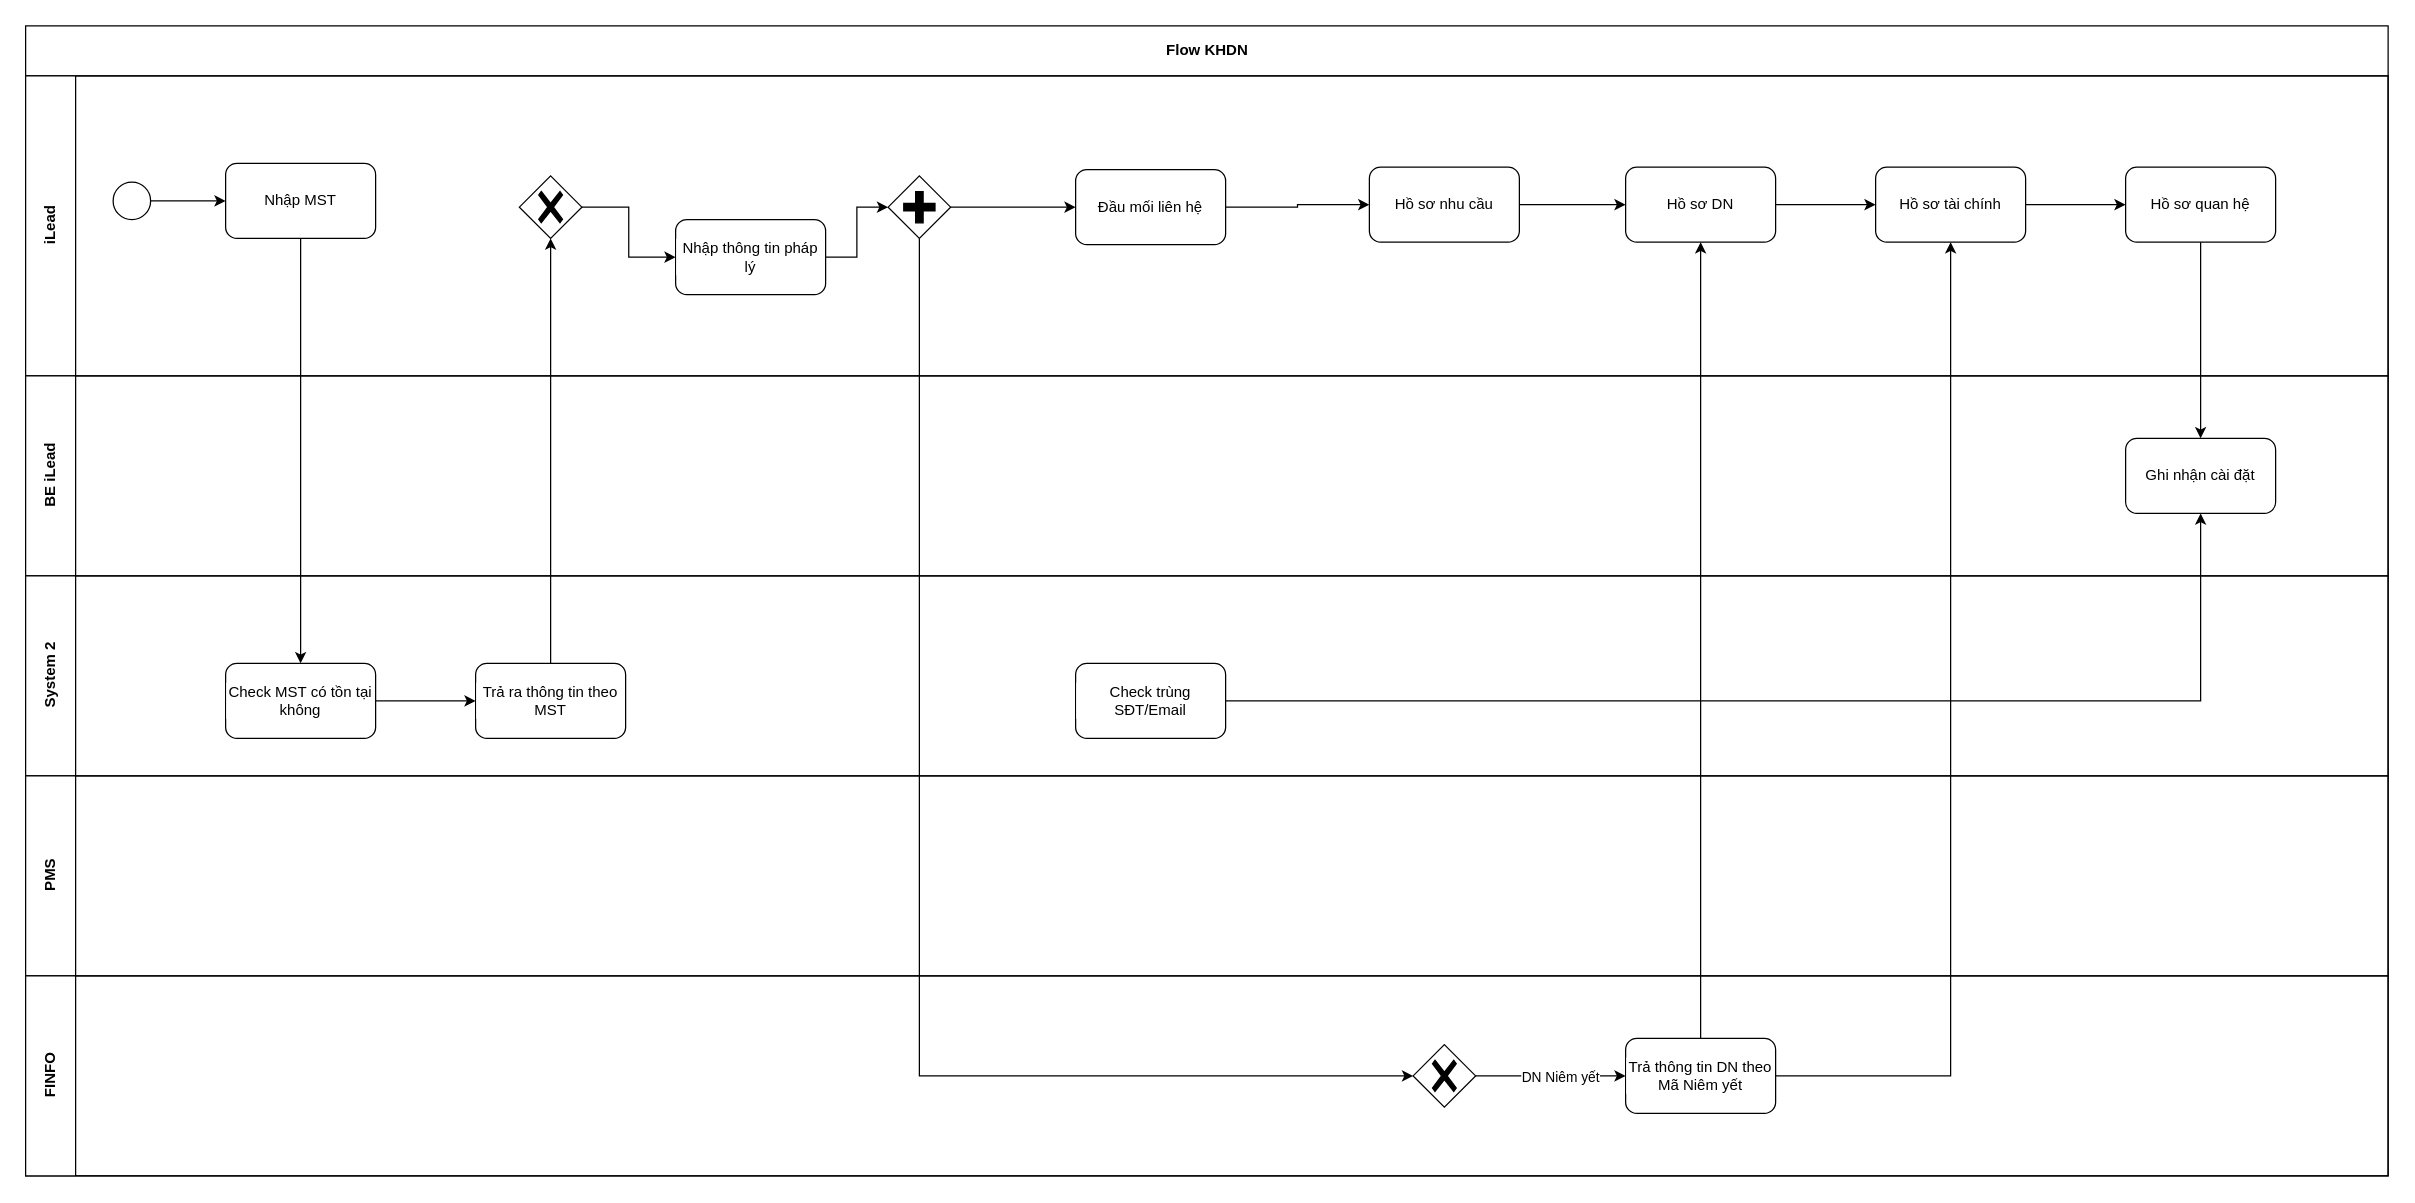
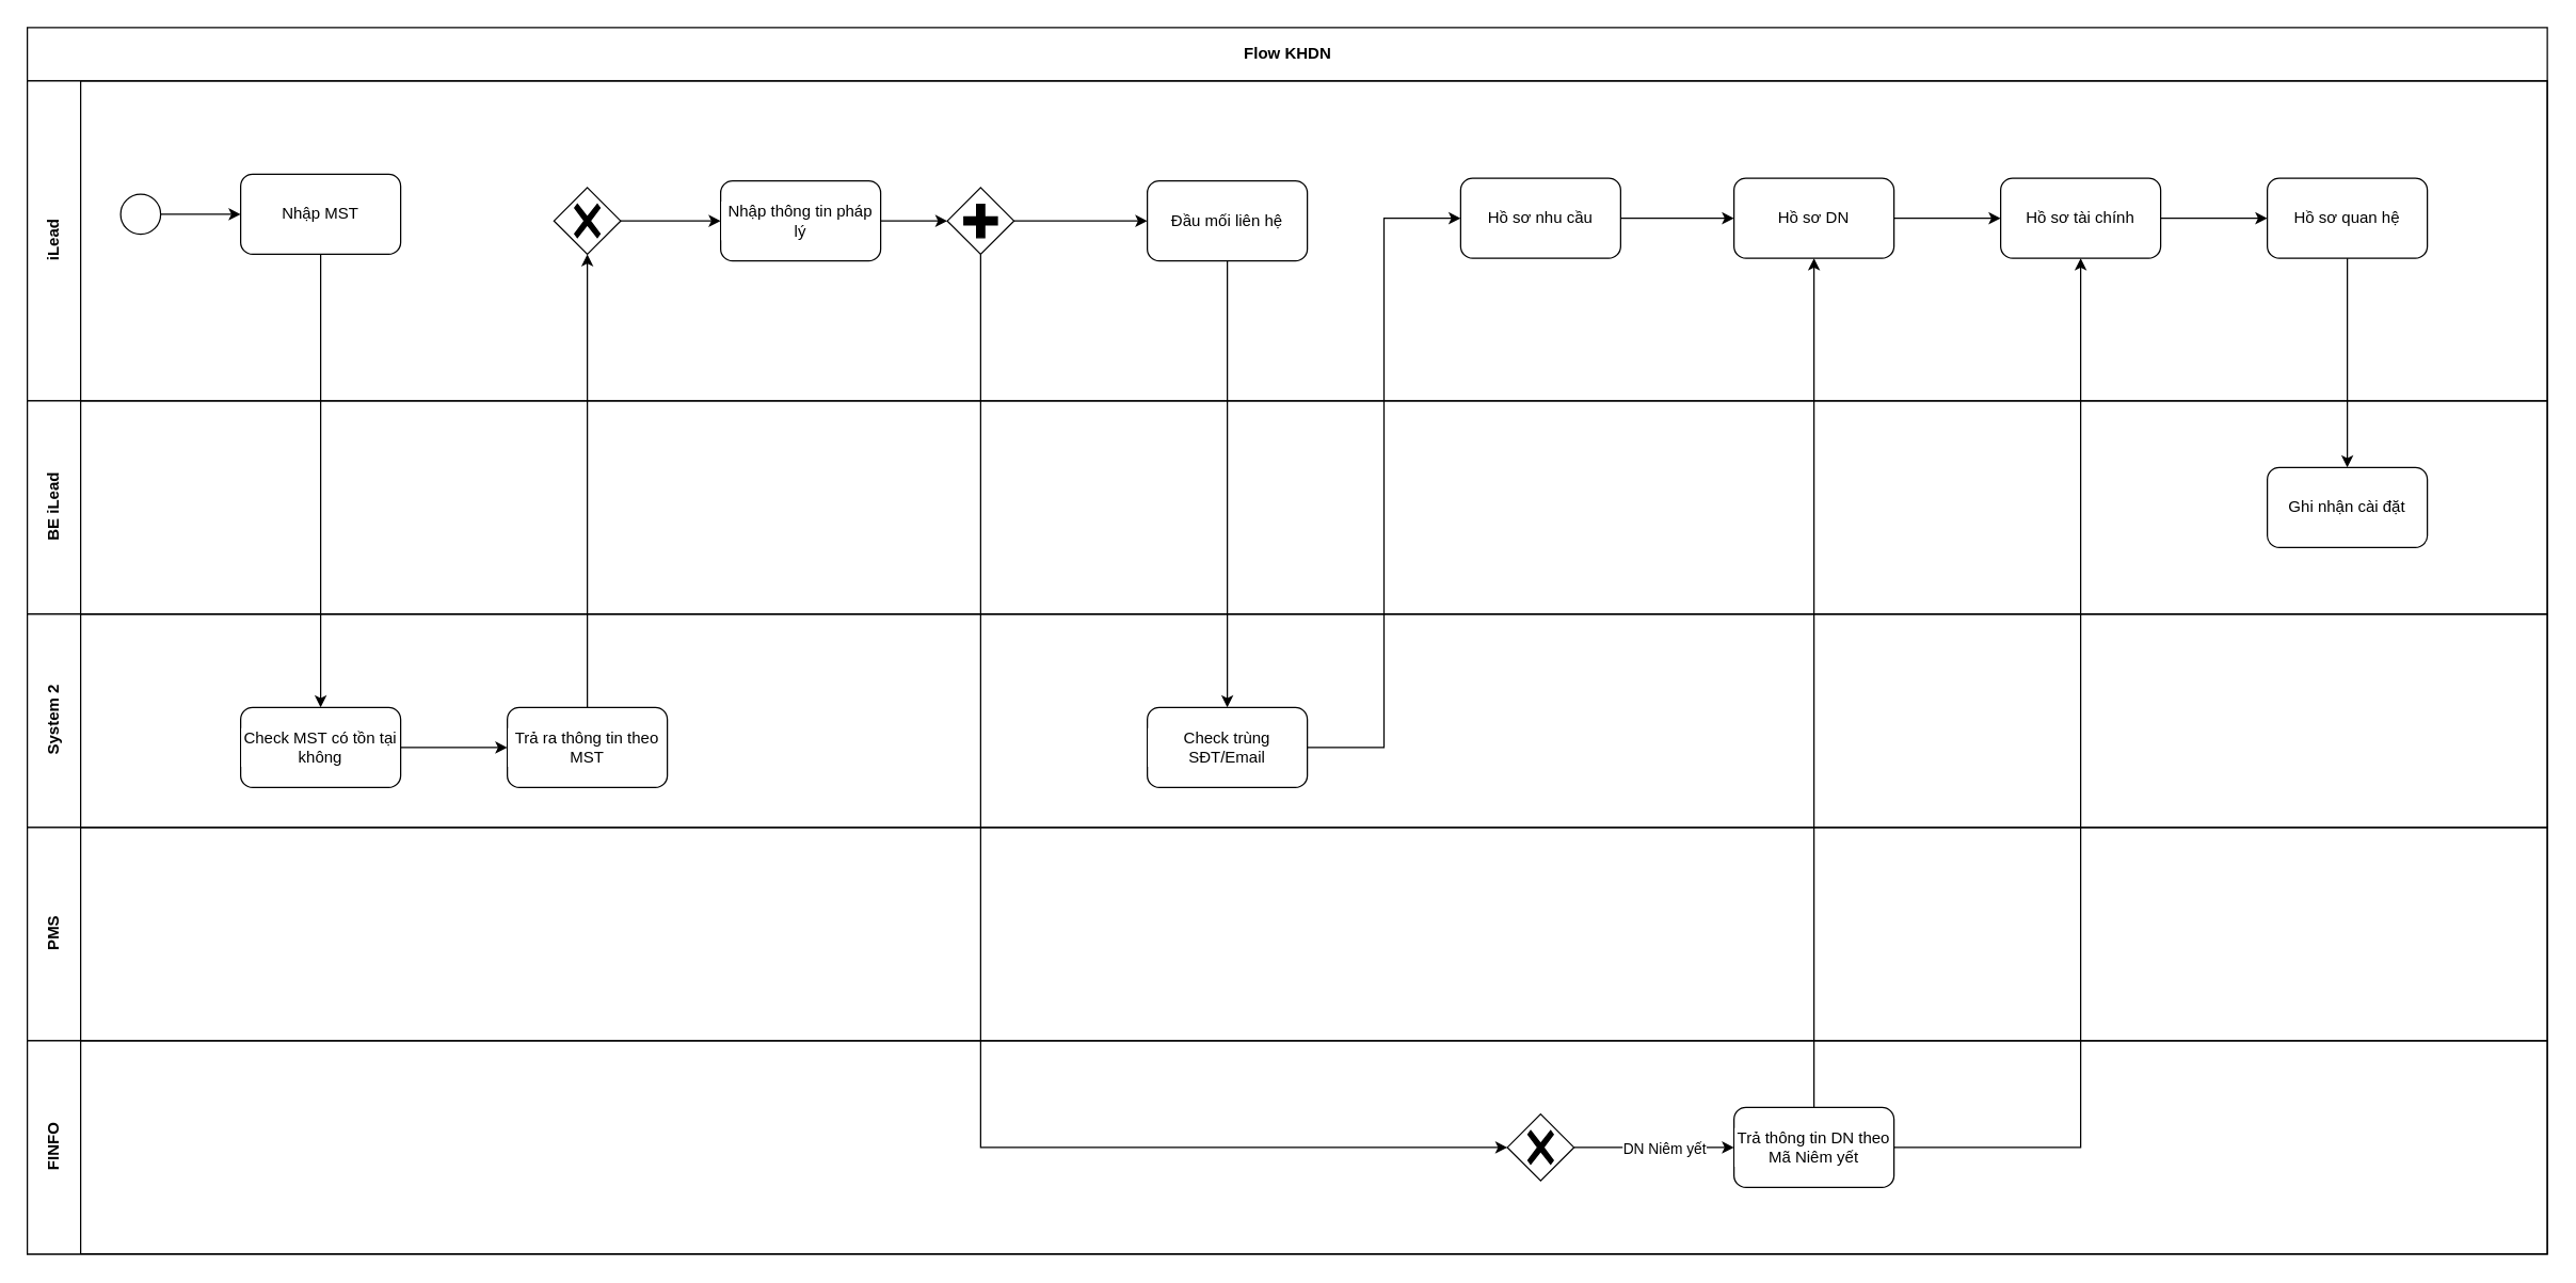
- <mxCell id="33" value="" style="edgeStyle=orthogonalEdgeStyle;rounded=0;orthogonalLoop=1;jettySize=auto;html=1;" edge="1" parent="2" source="11" target="13"><mxGeometry relative="1" as="geometry" /></mxCell>
+ <mxCell id="33" value="" style="edgeStyle=orthogonalEdgeStyle;rounded=0;orthogonalLoop=1;jettySize=auto;html=1;" edge="1" parent="2" source="11" target="24"><mxGeometry relative="1" as="geometry" /></mxCell>
- <mxCell id="10" value="Nhập thông tin pháp lý" style="whiteSpace=wrap;html=1;verticalAlign=middle;labelBackgroundColor=#ffffff;rounded=1;" vertex="1" parent="3"><mxGeometry x="520" y="115" width="120" height="60" as="geometry" /></mxCell>
+ <mxCell id="10" value="Nhập thông tin pháp lý" style="whiteSpace=wrap;html=1;verticalAlign=middle;labelBackgroundColor=#ffffff;rounded=1;" vertex="1" parent="3"><mxGeometry x="520" y="75" width="120" height="60" as="geometry" /></mxCell>
- <mxCell id="34" style="edgeStyle=orthogonalEdgeStyle;rounded=0;orthogonalLoop=1;jettySize=auto;html=1;exitX=1;exitY=0.5;exitDx=0;exitDy=0;" edge="1" parent="2" source="24" target="19"><mxGeometry relative="1" as="geometry" /></mxCell>
+ <mxCell id="34" style="edgeStyle=orthogonalEdgeStyle;rounded=0;orthogonalLoop=1;jettySize=auto;html=1;exitX=1;exitY=0.5;exitDx=0;exitDy=0;entryX=0;entryY=0.5;entryDx=0;entryDy=0;" edge="1" parent="2" source="24" target="13"><mxGeometry relative="1" as="geometry" /></mxCell>
